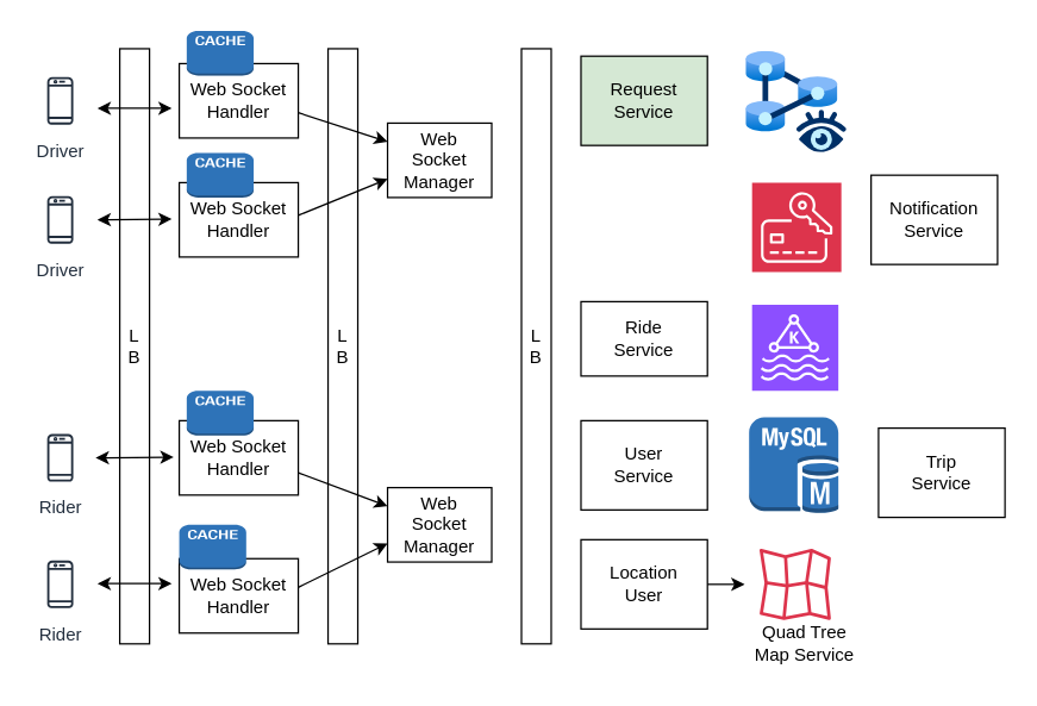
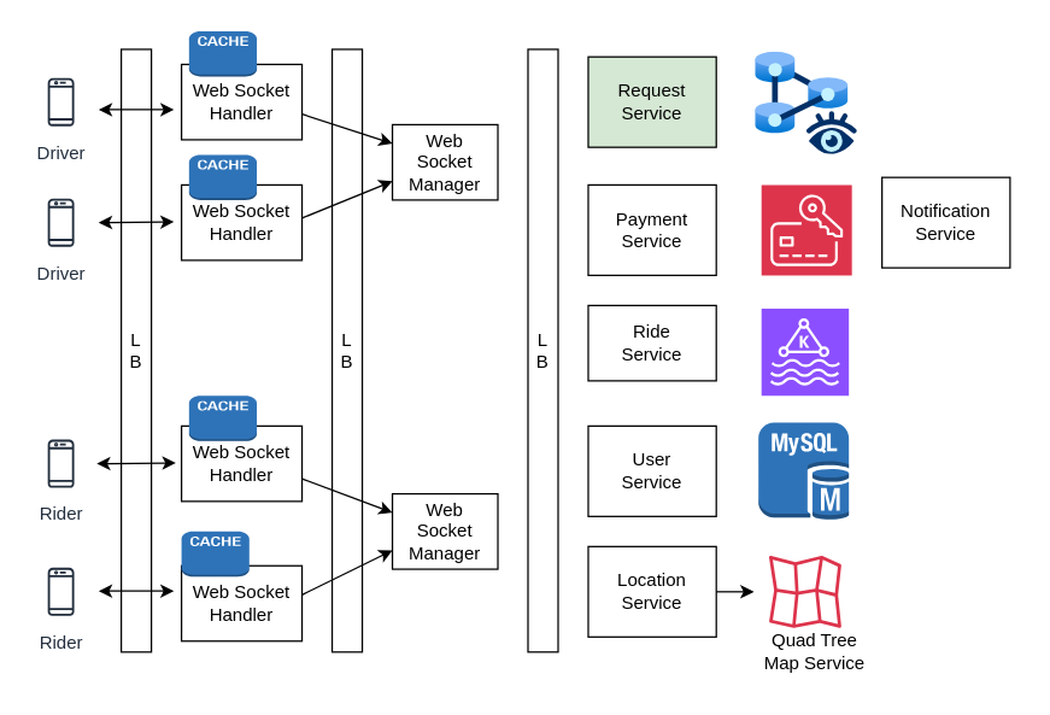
+ <mxCell id="27" value="Payment&lt;br&gt;Service" style="rounded=0;whiteSpace=wrap;html=1;" vertex="1" parent="1"><mxGeometry x="390" y="122" width="85" height="60" as="geometry" /></mxCell>
- <mxCell id="40" value="Trip&lt;br&gt;Service" style="rounded=0;whiteSpace=wrap;html=1;" vertex="1" parent="1"><mxGeometry x="590" y="287" width="85" height="60" as="geometry" /></mxCell>
- <mxCell id="29" value="Location&lt;br&gt;User" style="rounded=0;whiteSpace=wrap;html=1;" vertex="1" parent="1"><mxGeometry x="390" y="362" width="85" height="60" as="geometry" /></mxCell>
+ <mxCell id="29" value="Location&lt;br&gt;Service" style="rounded=0;whiteSpace=wrap;html=1;" vertex="1" parent="1"><mxGeometry x="390" y="362" width="85" height="60" as="geometry" /></mxCell>
